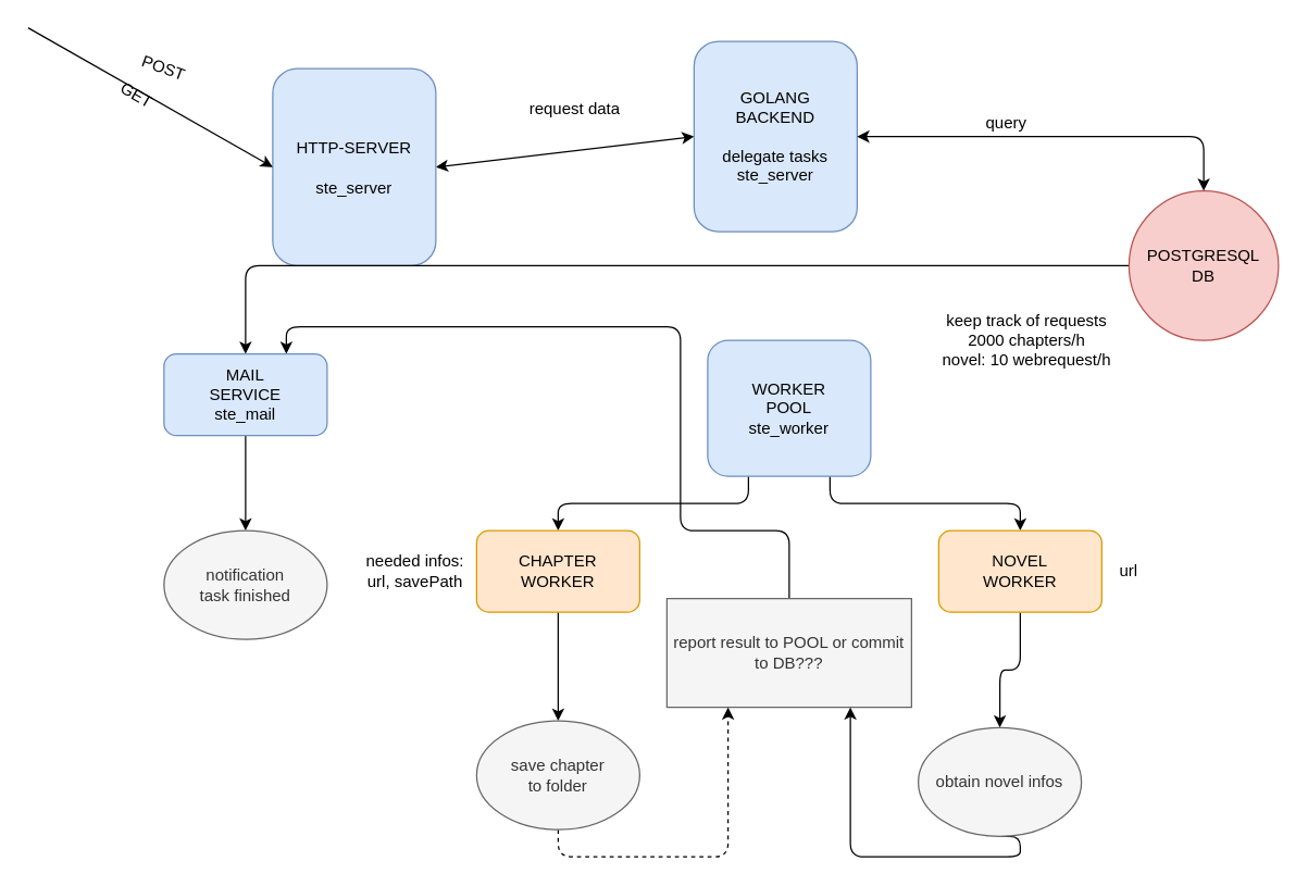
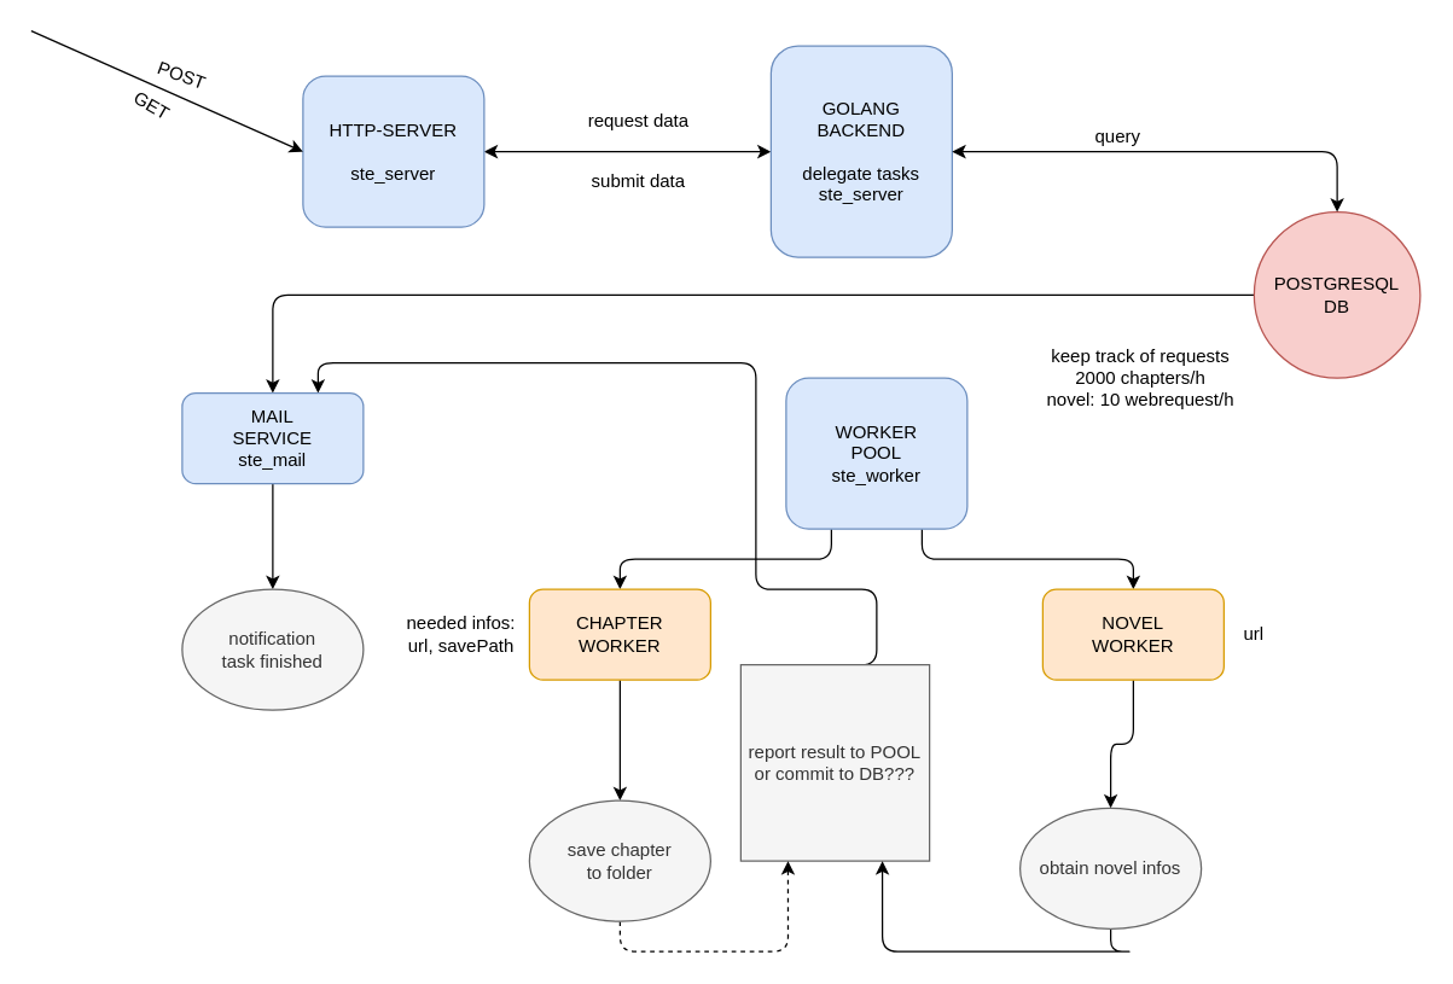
+ <mxCell id="15" value="submit data" style="text;html=1;strokeColor=none;fillColor=none;align=center;verticalAlign=middle;whiteSpace=wrap;rounded=0;" parent="1" vertex="1"><mxGeometry x="385" y="110" width="75" height="20" as="geometry" /></mxCell>
- <mxCell id="3" value="&lt;div&gt;HTTP-SERVER&lt;/div&gt;&lt;div&gt;&lt;br&gt;&lt;/div&gt;&lt;div&gt;ste_server&lt;br&gt;&lt;/div&gt;" style="rounded=1;whiteSpace=wrap;html=1;fillColor=#dae8fc;strokeColor=#6c8ebf;" parent="1" vertex="1"><mxGeometry x="200" y="50" width="120" height="145" as="geometry" /></mxCell>
+ <mxCell id="3" value="&lt;div&gt;HTTP-SERVER&lt;/div&gt;&lt;div&gt;&lt;br&gt;&lt;/div&gt;&lt;div&gt;ste_server&lt;br&gt;&lt;/div&gt;" style="rounded=1;whiteSpace=wrap;html=1;fillColor=#dae8fc;strokeColor=#6c8ebf;" parent="1" vertex="1"><mxGeometry x="200" y="50" width="120" height="100" as="geometry" /></mxCell>
- <mxCell id="22" value="report result to POOL or commit to DB???" style="text;html=1;strokeColor=#666666;fillColor=#f5f5f5;align=center;verticalAlign=middle;whiteSpace=wrap;rounded=0;fontColor=#333333;" vertex="1" parent="1"><mxGeometry x="490" y="440" width="180" height="80" as="geometry" /></mxCell>
+ <mxCell id="22" value="report result to POOL or commit to DB???" style="text;html=1;strokeColor=#666666;fillColor=#f5f5f5;align=center;verticalAlign=middle;whiteSpace=wrap;rounded=0;fontColor=#333333;" vertex="1" parent="1"><mxGeometry x="490" y="440" width="125" height="130" as="geometry" /></mxCell>
